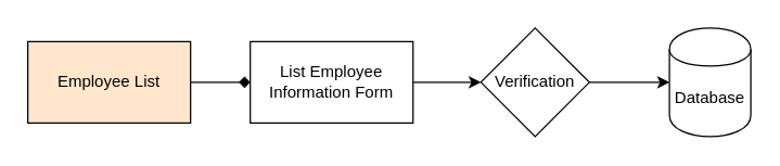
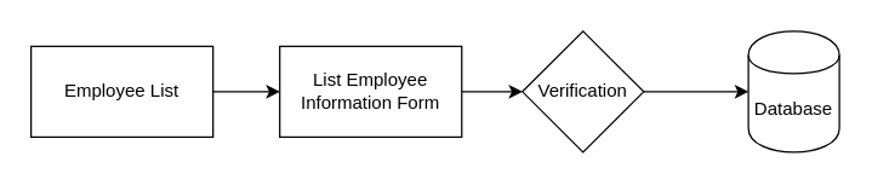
- <mxCell id="3" value="Employee List" style="rounded=0;whiteSpace=wrap;html=1;fillColor=#ffe6cc;" parent="1" vertex="1"><mxGeometry x="20" y="30" width="120" height="60" as="geometry" /></mxCell>
+ <mxCell id="3" value="Employee List" style="rounded=0;whiteSpace=wrap;html=1;" parent="1" vertex="1"><mxGeometry x="20" y="30" width="120" height="60" as="geometry" /></mxCell>
- <mxCell id="2" style="edgeStyle=orthogonalEdgeStyle;rounded=0;orthogonalLoop=1;jettySize=auto;html=1;exitX=1;exitY=0.5;exitDx=0;exitDy=0;entryX=0;entryY=0.5;entryDx=0;entryDy=0;endArrow=diamond;" parent="1" source="3" target="8" edge="1"><mxGeometry relative="1" as="geometry" /></mxCell>
+ <mxCell id="2" style="edgeStyle=orthogonalEdgeStyle;rounded=0;orthogonalLoop=1;jettySize=auto;html=1;exitX=1;exitY=0.5;exitDx=0;exitDy=0;entryX=0;entryY=0.5;entryDx=0;entryDy=0;" parent="1" source="3" target="8" edge="1"><mxGeometry relative="1" as="geometry" /></mxCell>
- <mxCell id="6" value="Verification" style="rhombus;whiteSpace=wrap;html=1;" parent="1" vertex="1"><mxGeometry x="354" y="20" width="80" height="80" as="geometry" /></mxCell>
+ <mxCell id="6" value="Verification" style="rhombus;whiteSpace=wrap;html=1;" parent="1" vertex="1"><mxGeometry x="344" y="20" width="80" height="80" as="geometry" /></mxCell>
